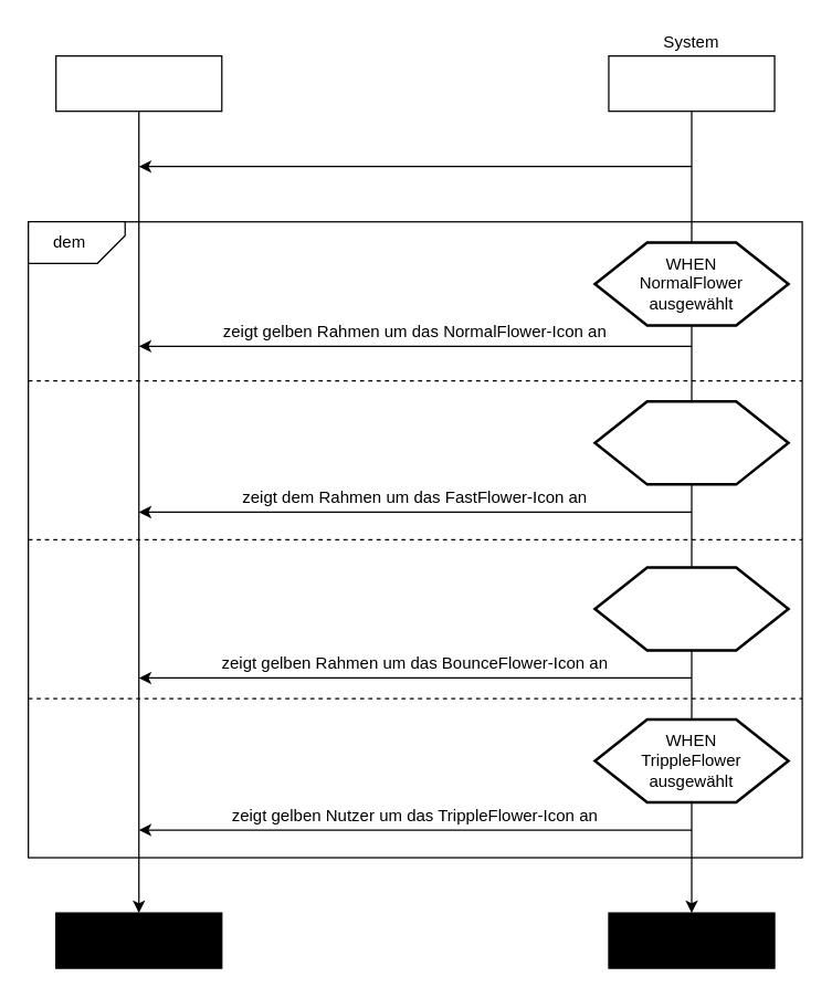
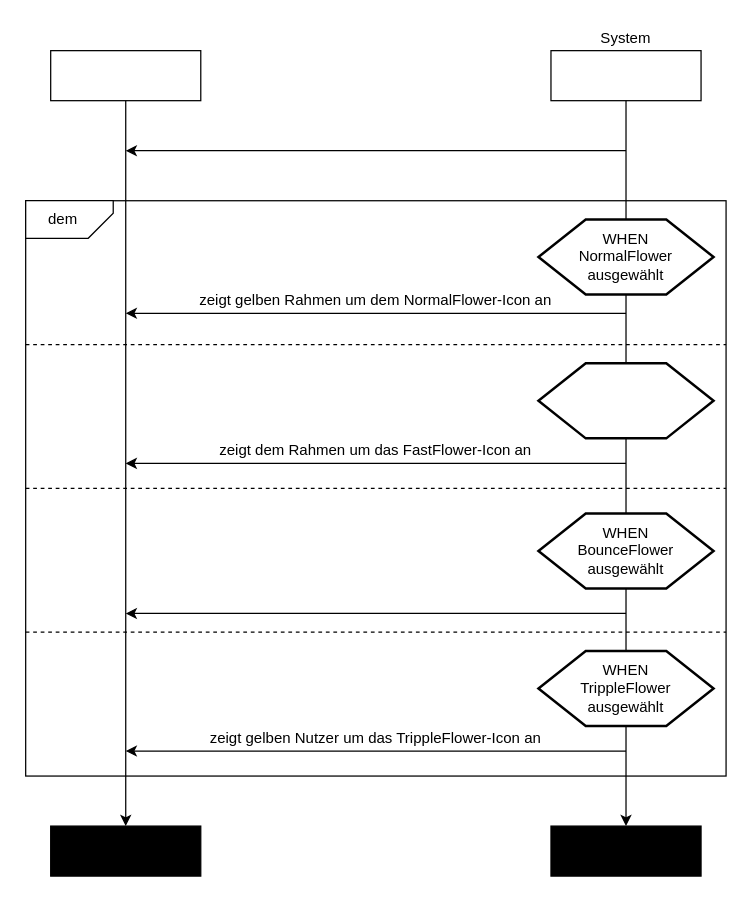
- <mxCell id="9" value="zeigt gelben Rahmen um das NormalFlower-Icon an " style="text;html=1;strokeColor=none;fillColor=none;align=center;verticalAlign=middle;whiteSpace=wrap;rounded=0;" vertex="1" parent="1"><mxGeometry x="140" y="230" width="320" height="20" as="geometry" /></mxCell>
+ <mxCell id="9" value="zeigt gelben Rahmen um dem NormalFlower-Icon an " style="text;html=1;strokeColor=none;fillColor=none;align=center;verticalAlign=middle;whiteSpace=wrap;rounded=0;" vertex="1" parent="1"><mxGeometry x="140" y="230" width="320" height="20" as="geometry" /></mxCell>
+ <mxCell id="23" value="&lt;div&gt;WHEN&lt;/div&gt;&lt;div&gt;BounceFlower&lt;/div&gt;&lt;div&gt;ausgewählt&lt;br&gt;&lt;/div&gt;" style="text;html=1;strokeColor=none;fillColor=none;align=center;verticalAlign=middle;whiteSpace=wrap;rounded=0;" vertex="1" parent="1"><mxGeometry x="450" y="410" width="100" height="60" as="geometry" /></mxCell>
- <mxCell id="29" value="zeigt gelben Rahmen um das BounceFlower-Icon an " style="text;html=1;strokeColor=none;fillColor=none;align=center;verticalAlign=middle;whiteSpace=wrap;rounded=0;" vertex="1" parent="1"><mxGeometry x="140" y="470" width="320" height="20" as="geometry" /></mxCell>
